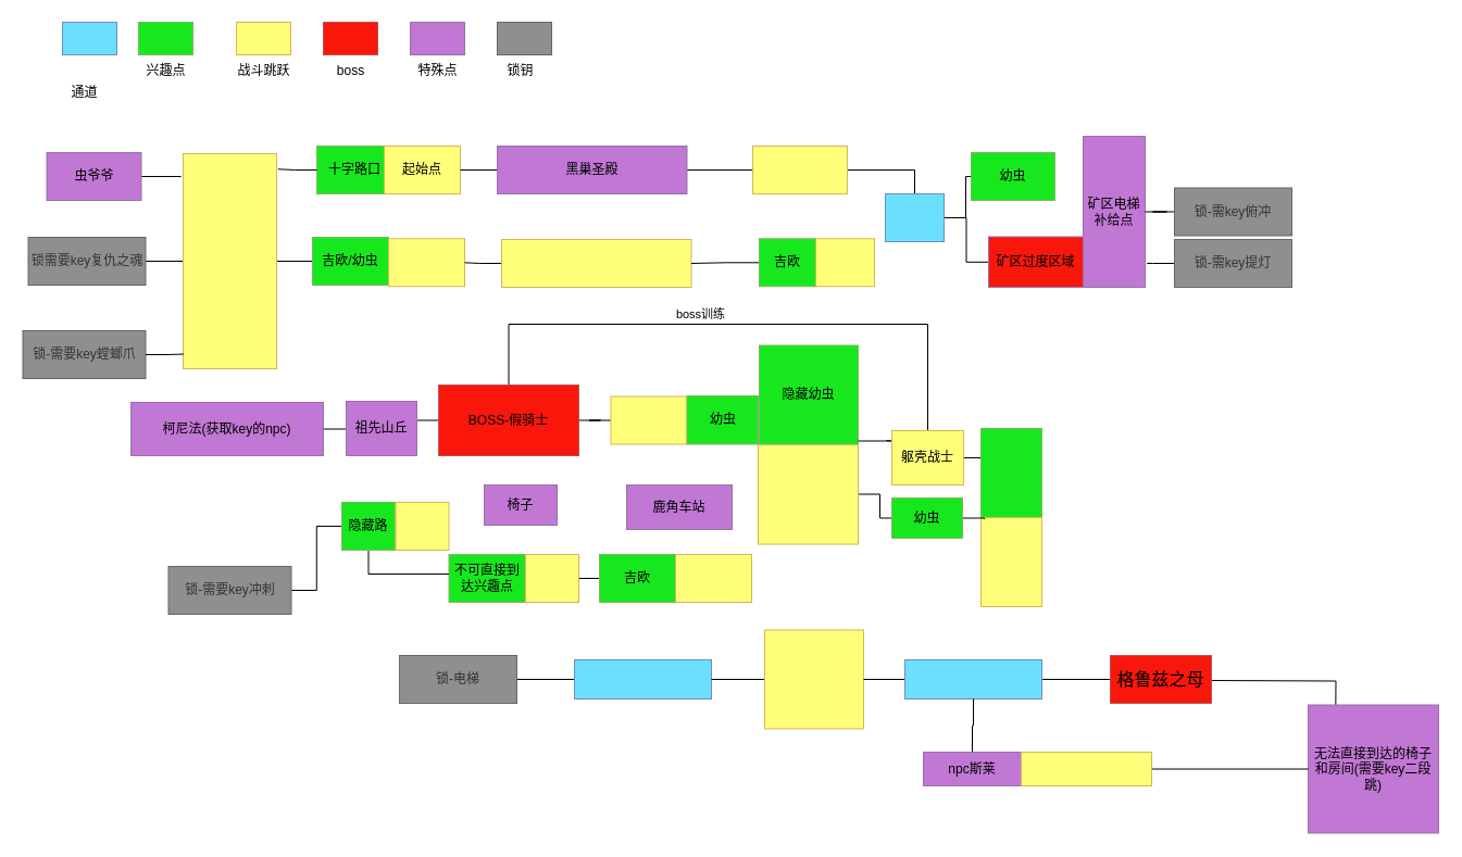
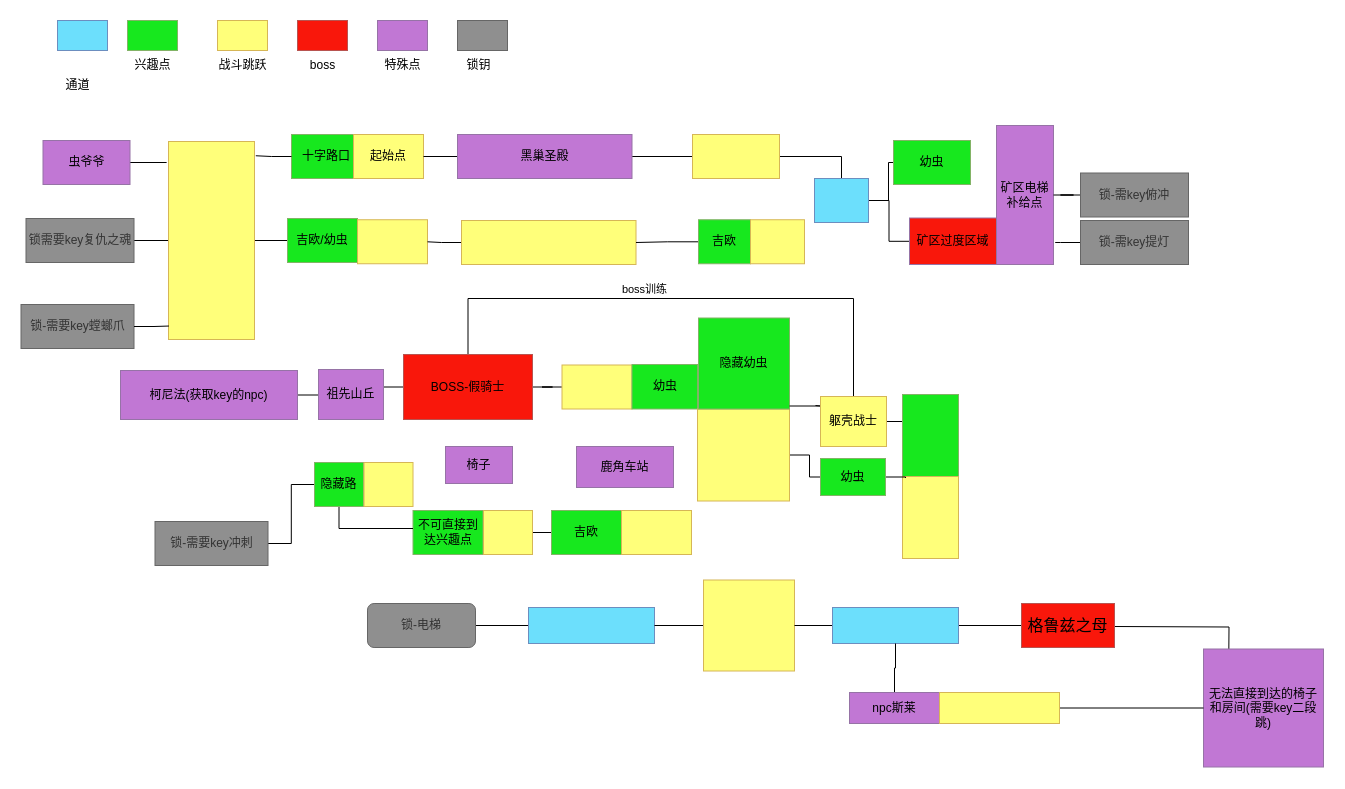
- <mxCell id="86" value="锁-电梯" style="rounded=0;whiteSpace=wrap;html=1;strokeColor=#666666;align=center;verticalAlign=middle;fontFamily=Helvetica;fontSize=12;fontColor=#333333;fillColor=#8F8F8F;" parent="1" vertex="1"><mxGeometry x="367" y="603" width="108" height="44" as="geometry" /></mxCell>
+ <mxCell id="86" value="锁-电梯" style="whiteSpace=wrap;html=1;strokeColor=#666666;align=center;verticalAlign=middle;fontFamily=Helvetica;fontSize=12;fontColor=#333333;fillColor=#8F8F8F;rounded=1;" parent="1" vertex="1"><mxGeometry x="367" y="603" width="108" height="44" as="geometry" /></mxCell>
